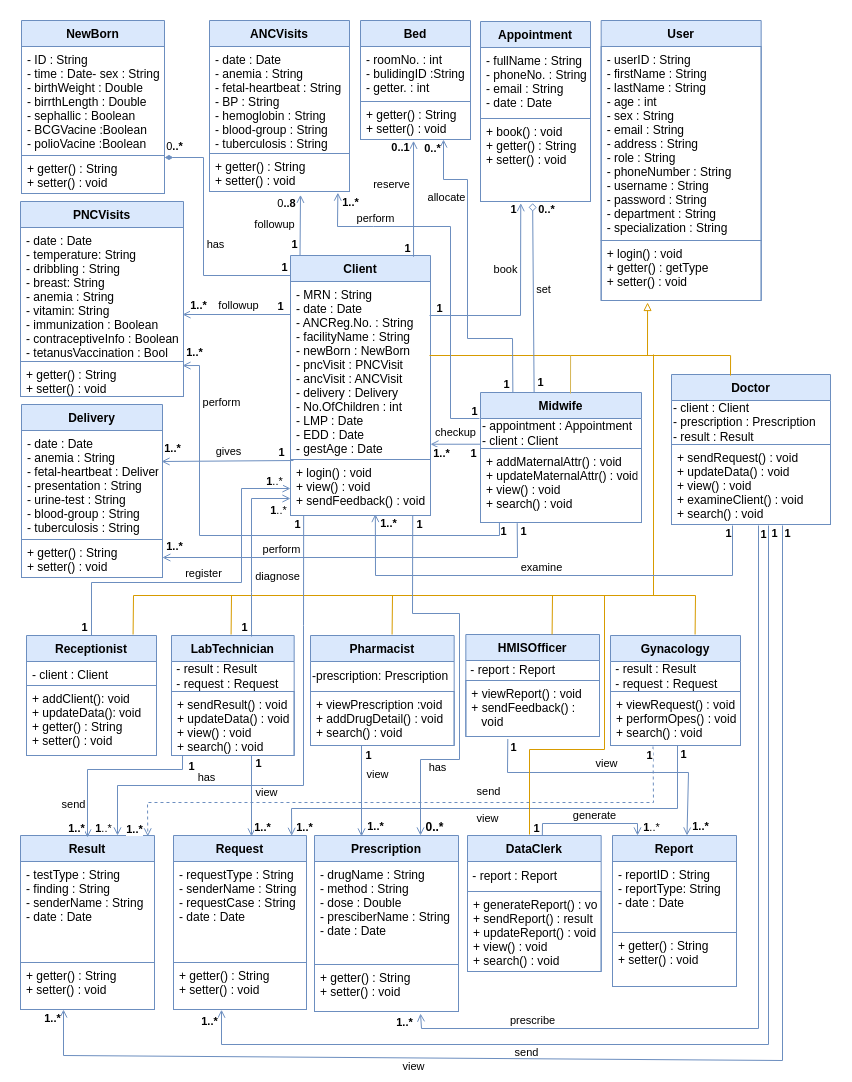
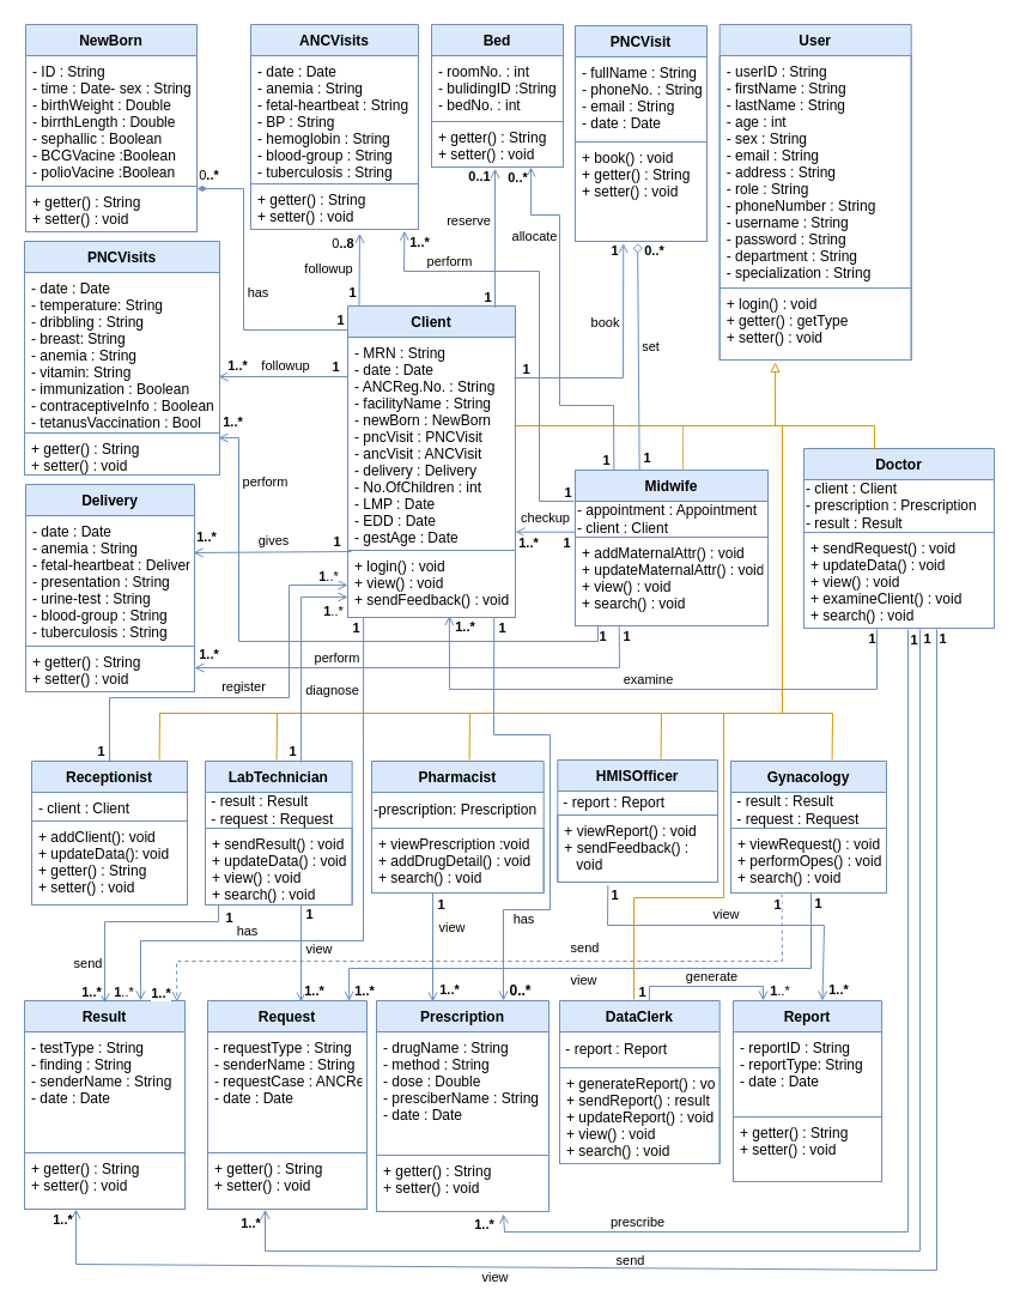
- <mxCell id="60" value="Appointment" style="swimlane;fontStyle=1;align=center;verticalAlign=top;childLayout=stackLayout;horizontal=1;startSize=26;horizontalStack=0;resizeParent=1;resizeParentMax=0;resizeLast=0;collapsible=1;marginBottom=0;strokeWidth=1;spacingTop=0;fontSize=12;strokeColor=#6c8ebf;fillColor=#dae8fc;" parent="1" vertex="1"><mxGeometry x="480" y="21" width="110" height="180" as="geometry" /></mxCell>
+ <mxCell id="60" value="PNCVisit" style="swimlane;fontStyle=1;align=center;verticalAlign=top;childLayout=stackLayout;horizontal=1;startSize=26;horizontalStack=0;resizeParent=1;resizeParentMax=0;resizeLast=0;collapsible=1;marginBottom=0;strokeWidth=1;spacingTop=0;fontSize=12;strokeColor=#6c8ebf;fillColor=#dae8fc;" parent="1" vertex="1"><mxGeometry x="480" y="21" width="110" height="180" as="geometry" /></mxCell>
- <mxCell id="173" value="- roomNo. : int&#10;- bulidingID :String&#10;- getter. : int" style="text;strokeColor=#6C8EBF;fillColor=none;align=left;verticalAlign=top;spacingLeft=4;spacingRight=4;overflow=hidden;rotatable=0;points=[[0,0.5],[1,0.5]];portConstraint=eastwest;strokeWidth=1;spacingTop=0;fontSize=12;" parent="172" vertex="1"><mxGeometry y="26" width="110" height="55" as="geometry" /></mxCell>
+ <mxCell id="173" value="- roomNo. : int&#10;- bulidingID :String&#10;- bedNo. : int" style="text;strokeColor=#6C8EBF;fillColor=none;align=left;verticalAlign=top;spacingLeft=4;spacingRight=4;overflow=hidden;rotatable=0;points=[[0,0.5],[1,0.5]];portConstraint=eastwest;strokeWidth=1;spacingTop=0;fontSize=12;" parent="172" vertex="1"><mxGeometry y="26" width="110" height="55" as="geometry" /></mxCell>
- <mxCell id="9" value="- requestType : String&#10;- senderName : String&#10;- requestCase : String&#10;- date : Date" style="text;strokeColor=#6C8EBF;fillColor=none;align=left;verticalAlign=top;spacingLeft=4;spacingRight=4;overflow=hidden;rotatable=0;points=[[0,0.5],[1,0.5]];portConstraint=eastwest;strokeWidth=1;spacingTop=0;fontSize=12;" parent="8" vertex="1"><mxGeometry y="26" width="133" height="101" as="geometry" /></mxCell>
+ <mxCell id="9" value="- requestType : String&#10;- senderName : String&#10;- requestCase : ANCReg&#10;- date : Date" style="text;strokeColor=#6C8EBF;fillColor=none;align=left;verticalAlign=top;spacingLeft=4;spacingRight=4;overflow=hidden;rotatable=0;points=[[0,0.5],[1,0.5]];portConstraint=eastwest;strokeWidth=1;spacingTop=0;fontSize=12;" parent="8" vertex="1"><mxGeometry y="26" width="133" height="101" as="geometry" /></mxCell>
